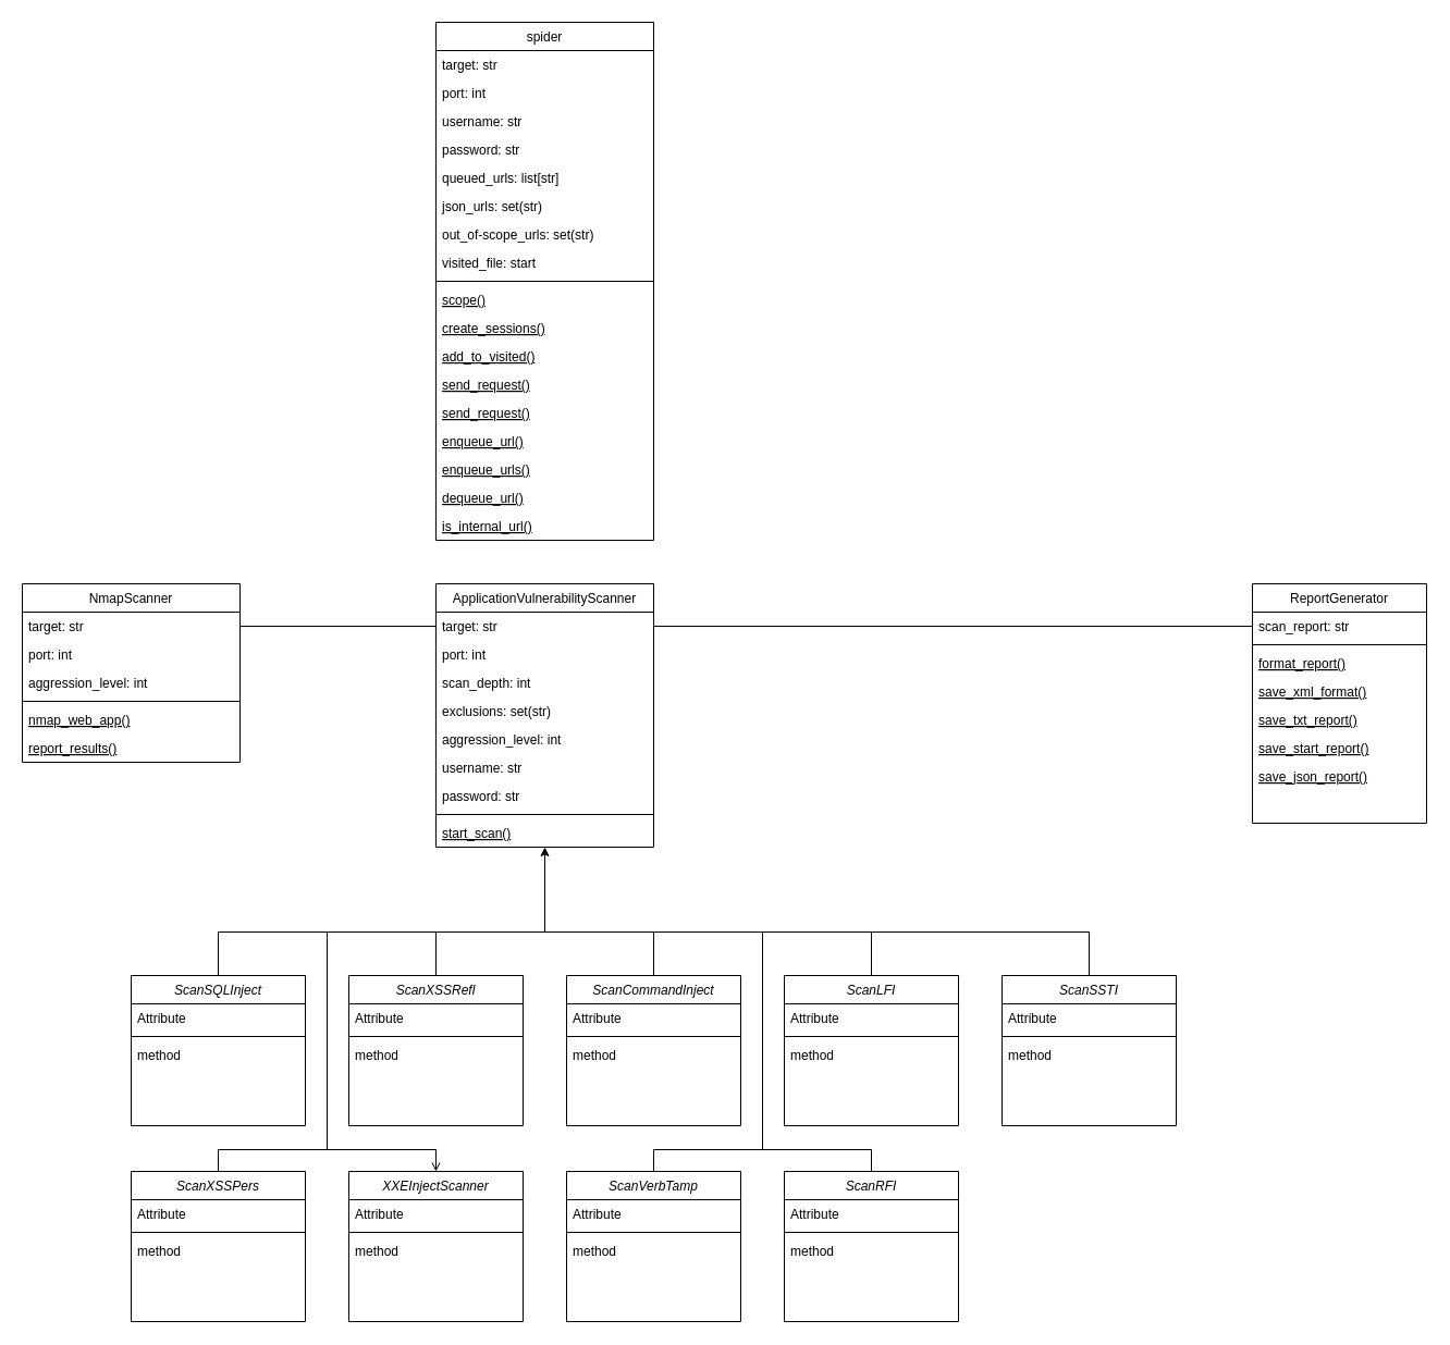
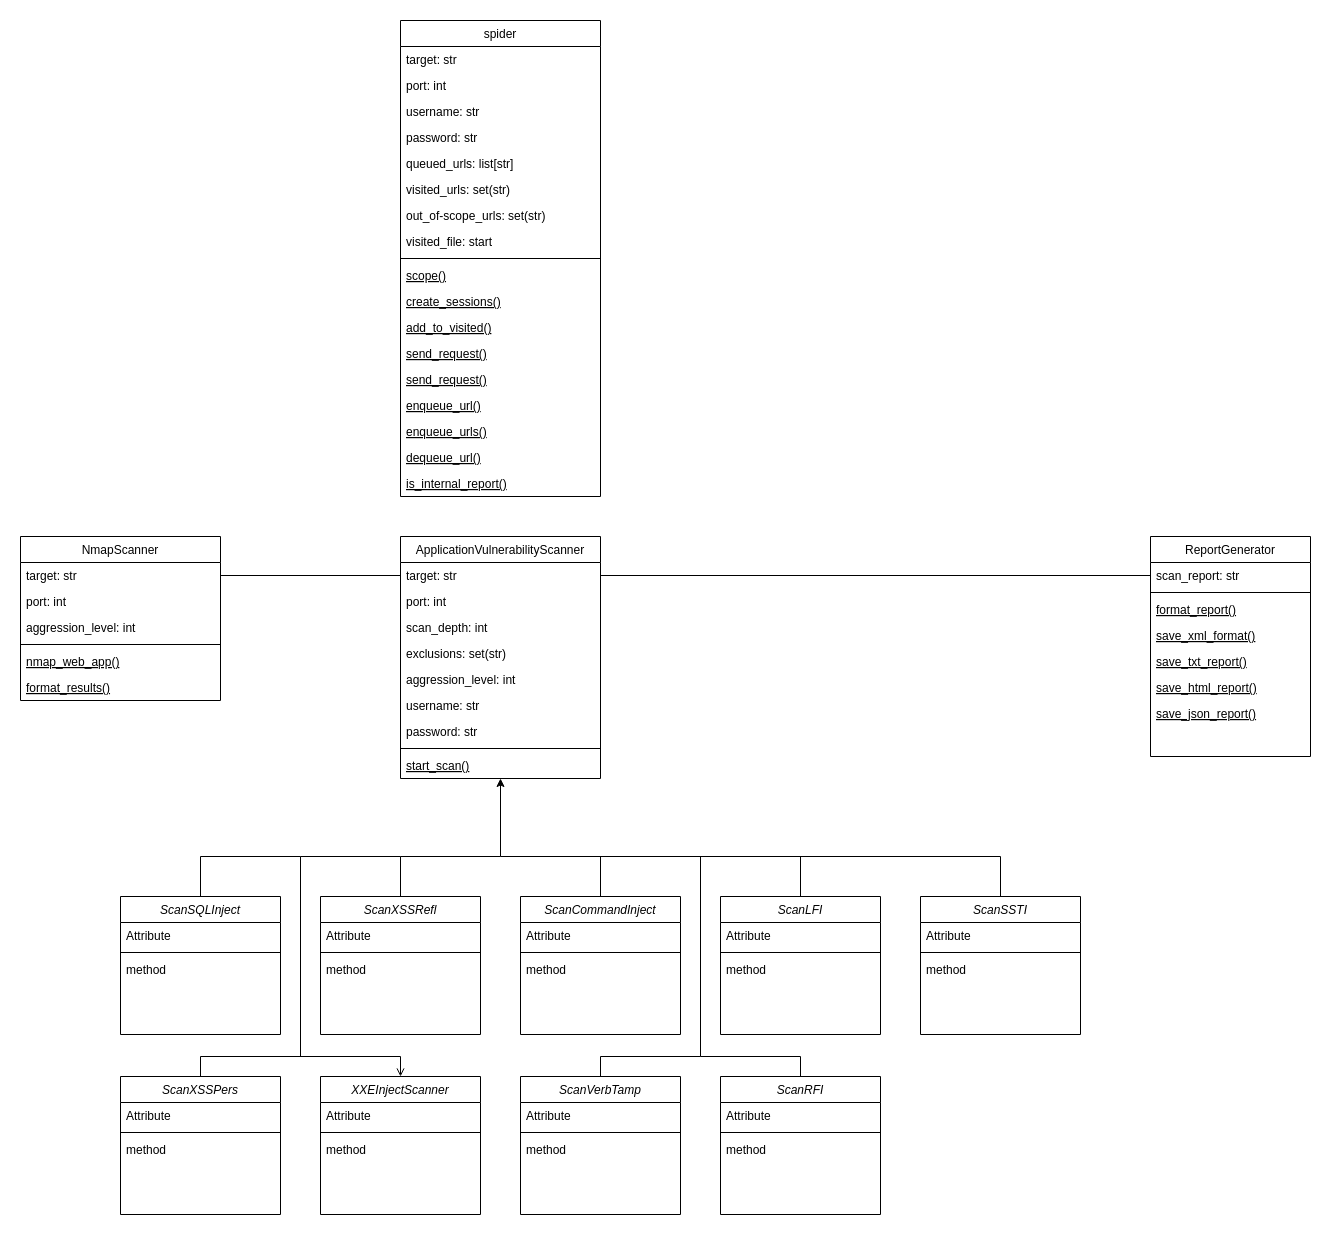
- <mxCell id="74" value="json_urls: set(str)" style="text;align=left;verticalAlign=top;spacingLeft=4;spacingRight=4;overflow=hidden;rotatable=0;points=[[0,0.5],[1,0.5]];portConstraint=eastwest;" vertex="1" parent="68"><mxGeometry y="156" width="200" height="26" as="geometry" /></mxCell>
+ <mxCell id="74" value="visited_urls: set(str)" style="text;align=left;verticalAlign=top;spacingLeft=4;spacingRight=4;overflow=hidden;rotatable=0;points=[[0,0.5],[1,0.5]];portConstraint=eastwest;" vertex="1" parent="68"><mxGeometry y="156" width="200" height="26" as="geometry" /></mxCell>
- <mxCell id="86" value="is_internal_url()" style="text;align=left;verticalAlign=top;spacingLeft=4;spacingRight=4;overflow=hidden;rotatable=0;points=[[0,0.5],[1,0.5]];portConstraint=eastwest;fontStyle=4" vertex="1" parent="68"><mxGeometry y="450" width="200" height="26" as="geometry" /></mxCell>
+ <mxCell id="86" value="is_internal_report()" style="text;align=left;verticalAlign=top;spacingLeft=4;spacingRight=4;overflow=hidden;rotatable=0;points=[[0,0.5],[1,0.5]];portConstraint=eastwest;fontStyle=4" vertex="1" parent="68"><mxGeometry y="450" width="200" height="26" as="geometry" /></mxCell>
- <mxCell id="93" value="report_results()" style="text;align=left;verticalAlign=top;spacingLeft=4;spacingRight=4;overflow=hidden;rotatable=0;points=[[0,0.5],[1,0.5]];portConstraint=eastwest;fontStyle=4" parent="87" vertex="1"><mxGeometry y="138" width="200" height="26" as="geometry" /></mxCell>
+ <mxCell id="93" value="format_results()" style="text;align=left;verticalAlign=top;spacingLeft=4;spacingRight=4;overflow=hidden;rotatable=0;points=[[0,0.5],[1,0.5]];portConstraint=eastwest;fontStyle=4" parent="87" vertex="1"><mxGeometry y="138" width="200" height="26" as="geometry" /></mxCell>
- <mxCell id="65" value="save_start_report()" style="text;align=left;verticalAlign=top;spacingLeft=4;spacingRight=4;overflow=hidden;rotatable=0;points=[[0,0.5],[1,0.5]];portConstraint=eastwest;fontStyle=4" parent="59" vertex="1"><mxGeometry y="138" width="160" height="26" as="geometry" /></mxCell>
+ <mxCell id="65" value="save_html_report()" style="text;align=left;verticalAlign=top;spacingLeft=4;spacingRight=4;overflow=hidden;rotatable=0;points=[[0,0.5],[1,0.5]];portConstraint=eastwest;fontStyle=4" parent="59" vertex="1"><mxGeometry y="138" width="160" height="26" as="geometry" /></mxCell>
